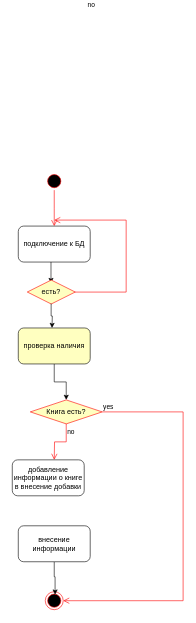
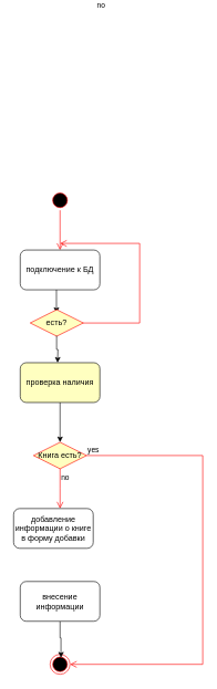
- <mxCell id="6" value="Книга есть?" style="rhombus;whiteSpace=wrap;html=1;fillColor=#ffffc0;strokeColor=#ff0000;" vertex="1" parent="1"><mxGeometry x="50" y="400" width="120" height="40" as="geometry" /></mxCell>
+ <mxCell id="6" value="Книга есть?" style="rhombus;whiteSpace=wrap;html=1;fillColor=#ffffc0;strokeColor=#ff0000;" vertex="1" parent="1"><mxGeometry x="50" y="400" width="80" height="40" as="geometry" /></mxCell>
- <mxCell id="14" value="добавление информации о книге в внесение добавки" style="rounded=1;whiteSpace=wrap;html=1;" vertex="1" parent="1"><mxGeometry x="20" y="500" width="120" height="60" as="geometry" /></mxCell>
+ <mxCell id="14" value="добавление информации о книге в форму добавки" style="rounded=1;whiteSpace=wrap;html=1;" vertex="1" parent="1"><mxGeometry x="20" y="500" width="120" height="60" as="geometry" /></mxCell>
